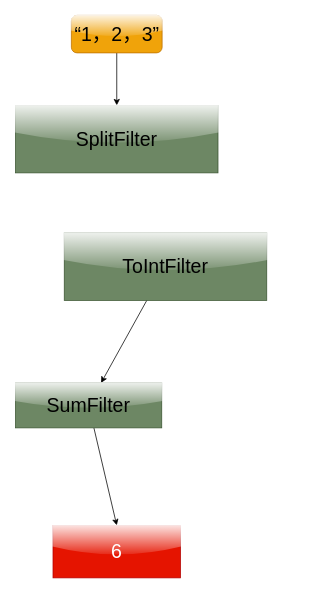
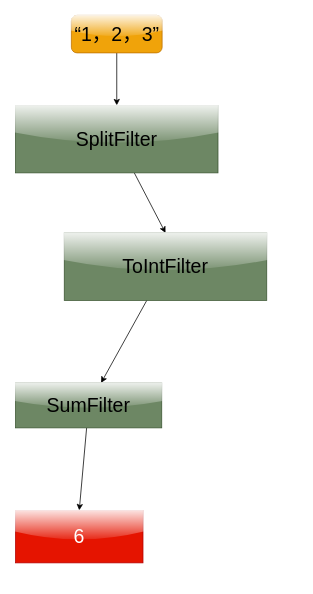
+ <mxCell id="4" style="edgeStyle=none;html=1;fontSize=26;fontColor=#000000;entryX=0.5;entryY=0;entryDx=0;entryDy=0;" edge="1" parent="1" source="5" target="7"><mxGeometry relative="1" as="geometry" /></mxCell>
- <mxCell id="10" value="6" style="text;html=1;strokeColor=#B20000;fillColor=#e51400;align=center;verticalAlign=middle;whiteSpace=wrap;rounded=0;shadow=0;glass=1;fontSize=26;fontColor=#ffffff;" vertex="1" parent="1"><mxGeometry x="70" y="700" width="170" height="70" as="geometry" /></mxCell>
+ <mxCell id="10" value="6" style="text;html=1;strokeColor=#B20000;fillColor=#e51400;align=center;verticalAlign=middle;whiteSpace=wrap;rounded=0;shadow=0;glass=1;fontSize=26;fontColor=#ffffff;" vertex="1" parent="1"><mxGeometry x="20" y="680" width="170" height="70" as="geometry" /></mxCell>
